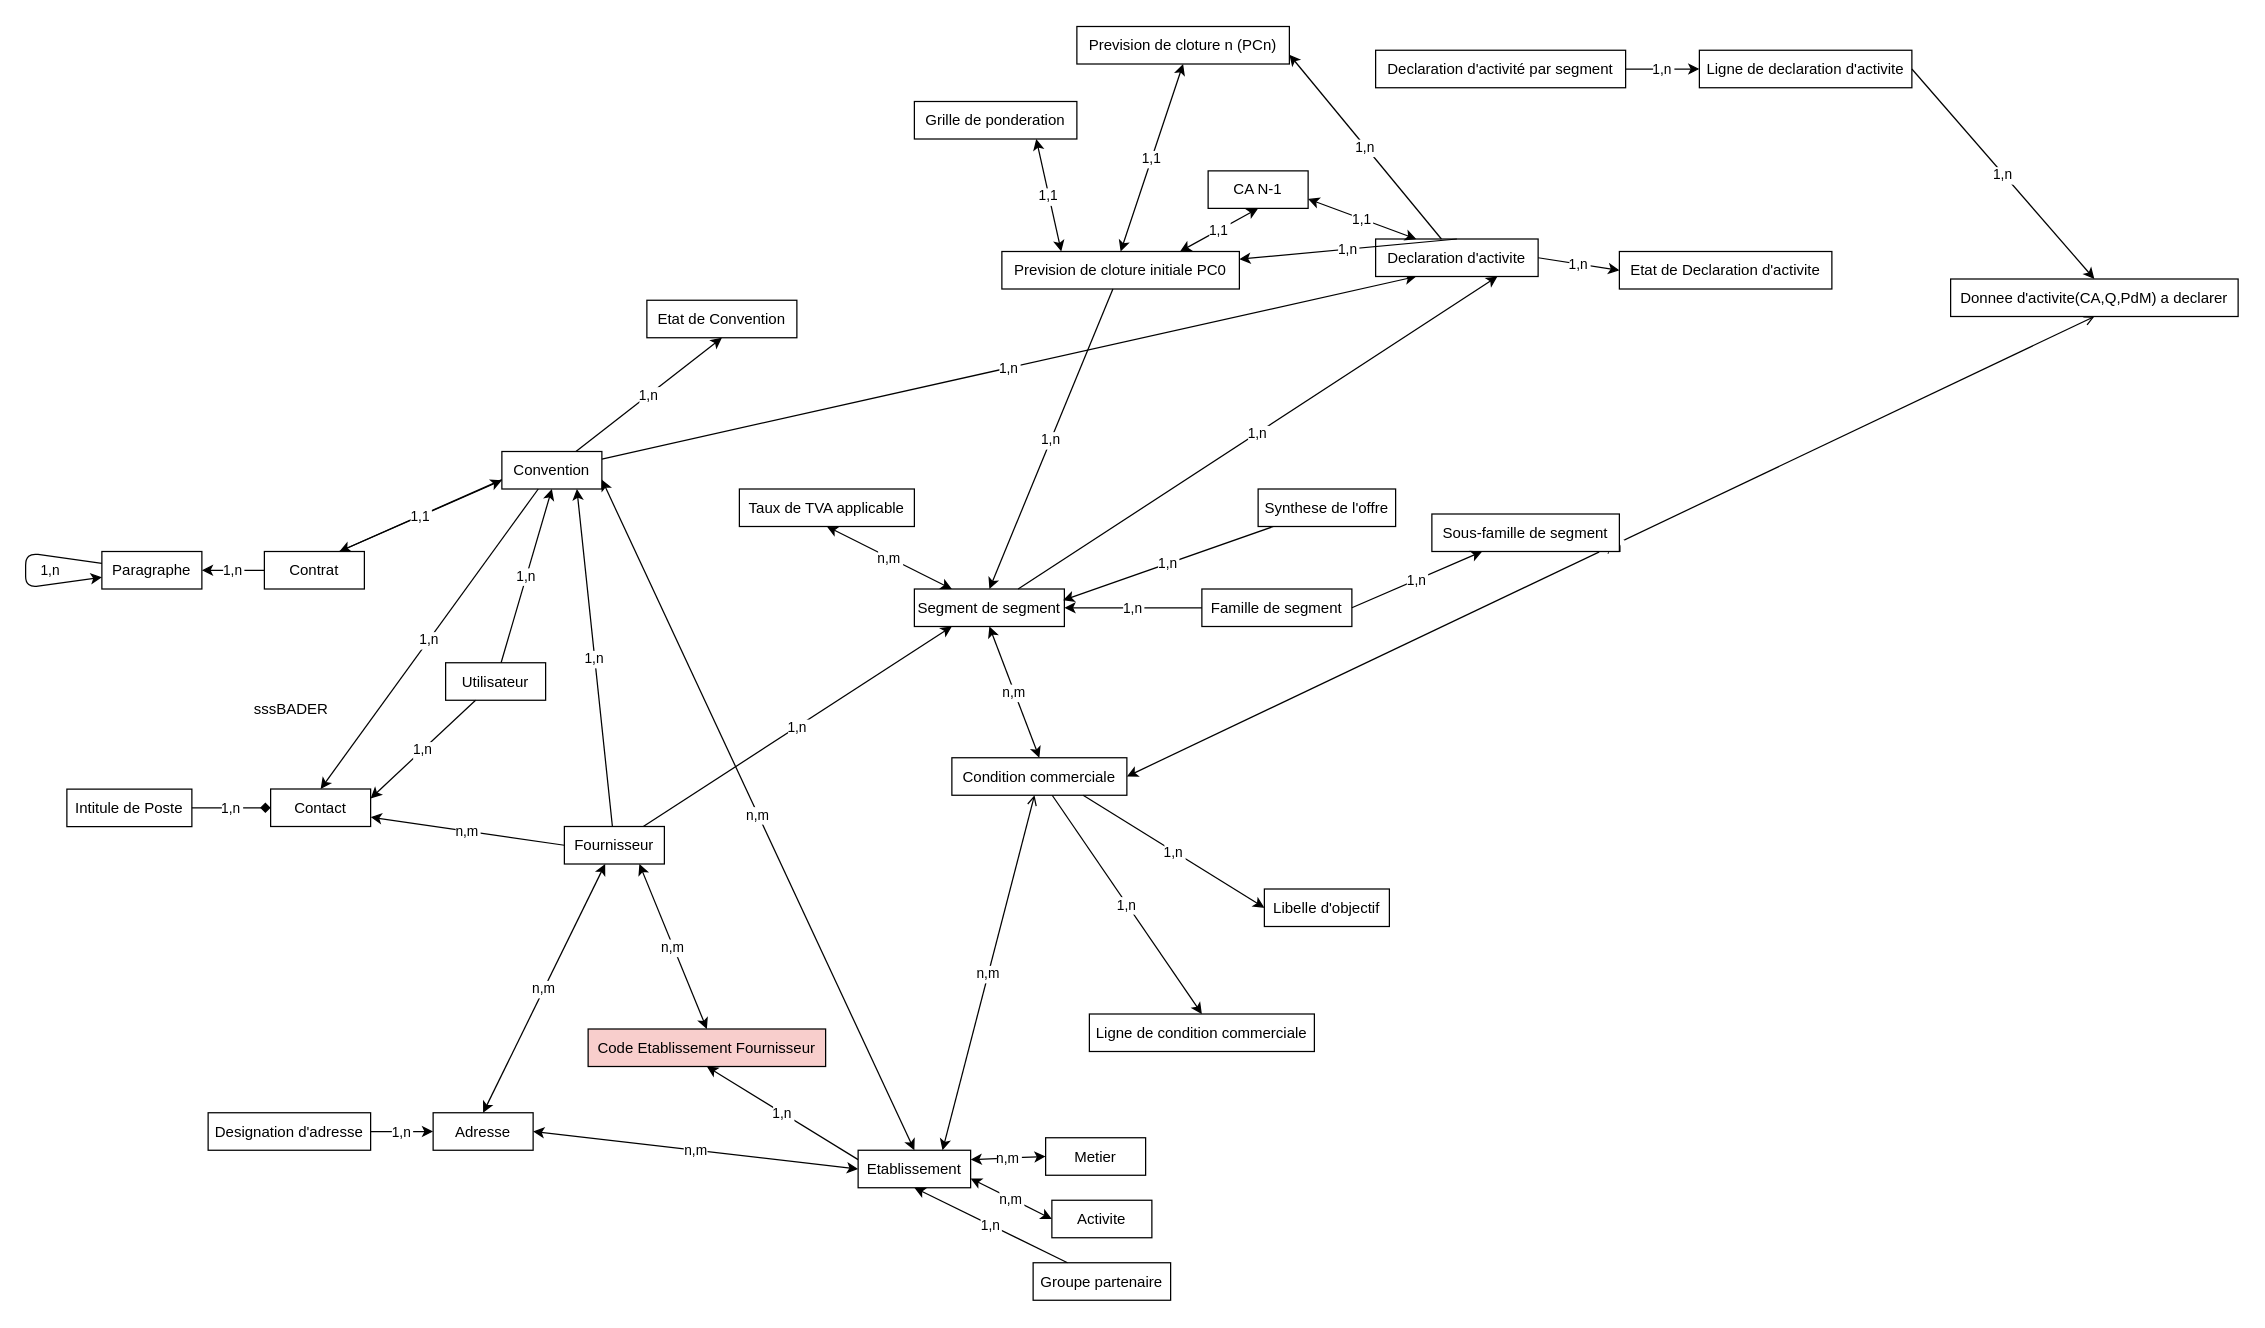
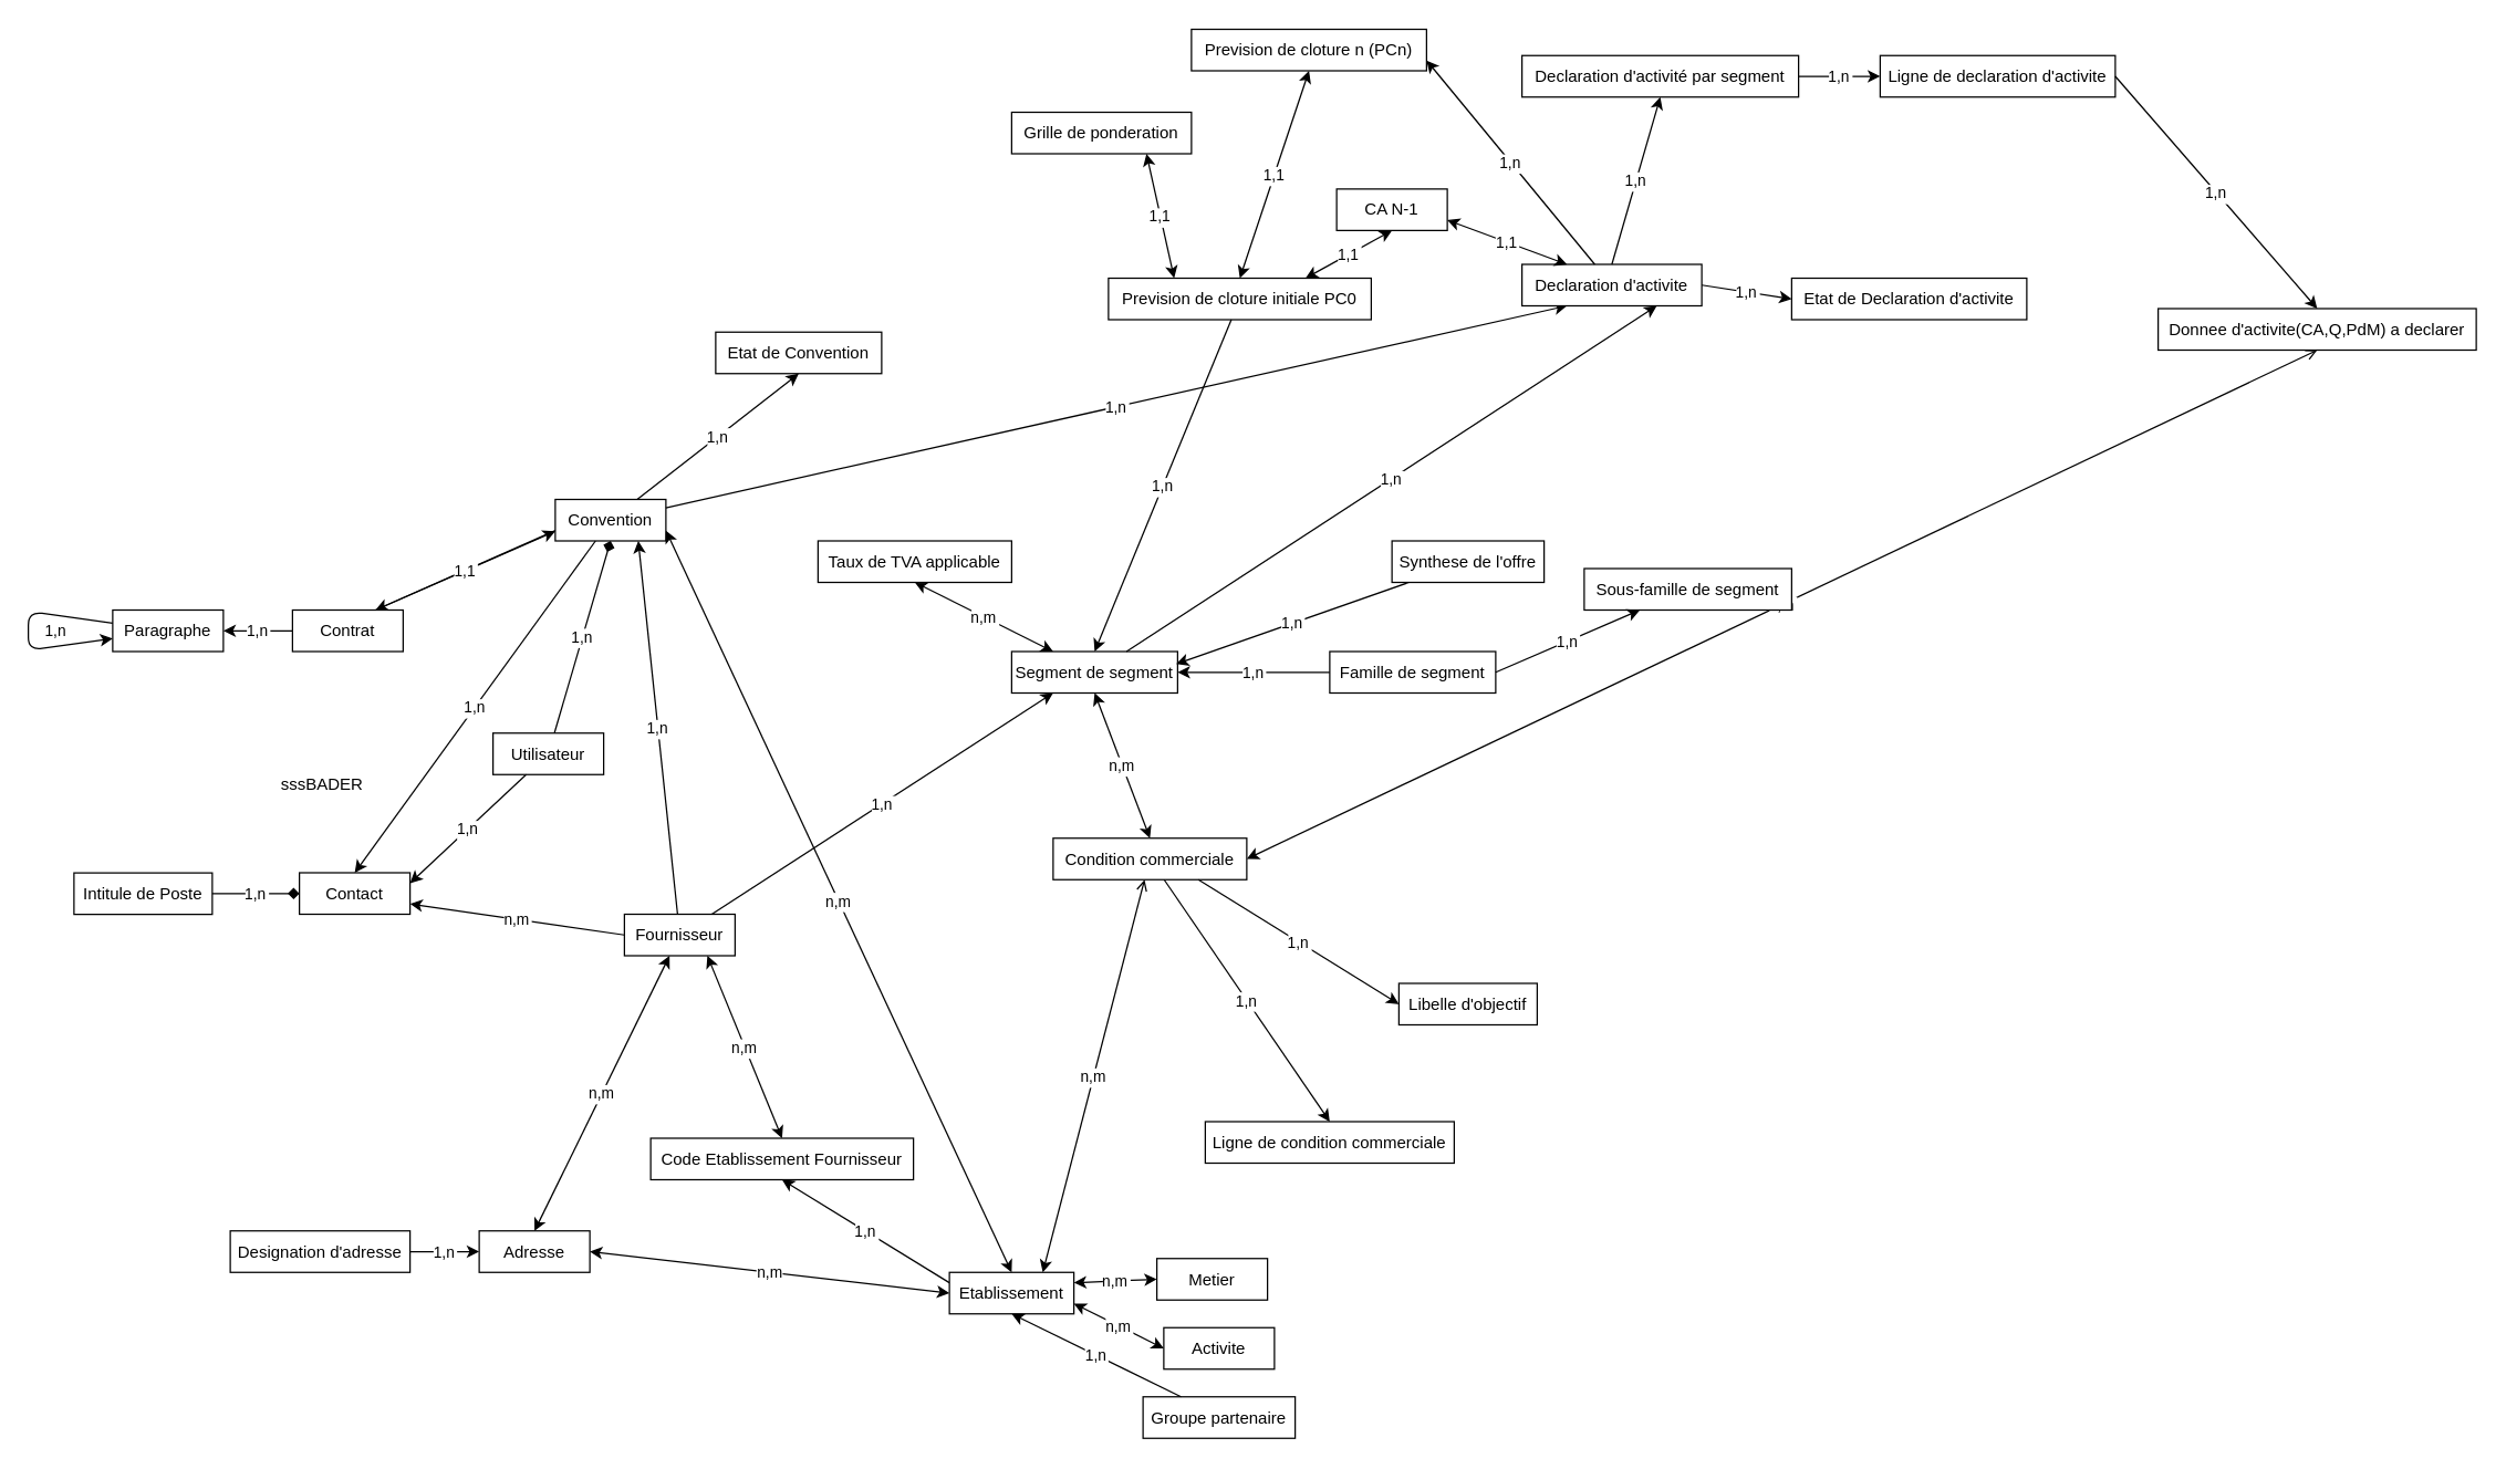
- <mxCell id="47" value="1,n" style="exitX=0.5;exitY=0;exitDx=0;exitDy=0;" parent="1" source="45" target="57" edge="1"><mxGeometry x="-263" y="306.5" as="geometry"><mxPoint x="1190" y="-100.5" as="targetPoint" /></mxGeometry></mxCell>
+ <mxCell id="47" value="1,n" style="entryX=0.5;entryY=1;entryDx=0;entryDy=0;exitX=0.5;exitY=0;exitDx=0;exitDy=0;" parent="1" source="45" target="46" edge="1"><mxGeometry x="-263" y="306.5" as="geometry"><mxPoint x="1190" y="-100.5" as="targetPoint" /></mxGeometry></mxCell>
- <mxCell id="71" value="1,n" style="entryX=0.5;entryY=1;entryDx=0;entryDy=0;" parent="1" source="66" target="19" edge="1"><mxGeometry x="-263" y="306.5" as="geometry" /></mxCell>
+ <mxCell id="71" value="1,n" style="entryX=0.5;entryY=1;entryDx=0;entryDy=0;endArrow=diamond;" parent="1" source="66" target="19" edge="1"><mxGeometry x="-263" y="306.5" as="geometry" /></mxCell>
- <mxCell id="8" value="Code Etablissement Fournisseur " style="whiteSpace=wrap;html=1;fillColor=#f8cecc;" parent="1" vertex="1"><mxGeometry x="470" y="822.5" width="190" height="30" as="geometry" /></mxCell>
+ <mxCell id="8" value="Code Etablissement Fournisseur " style="whiteSpace=wrap;html=1;" parent="1" vertex="1"><mxGeometry x="470" y="822.5" width="190" height="30" as="geometry" /></mxCell>
